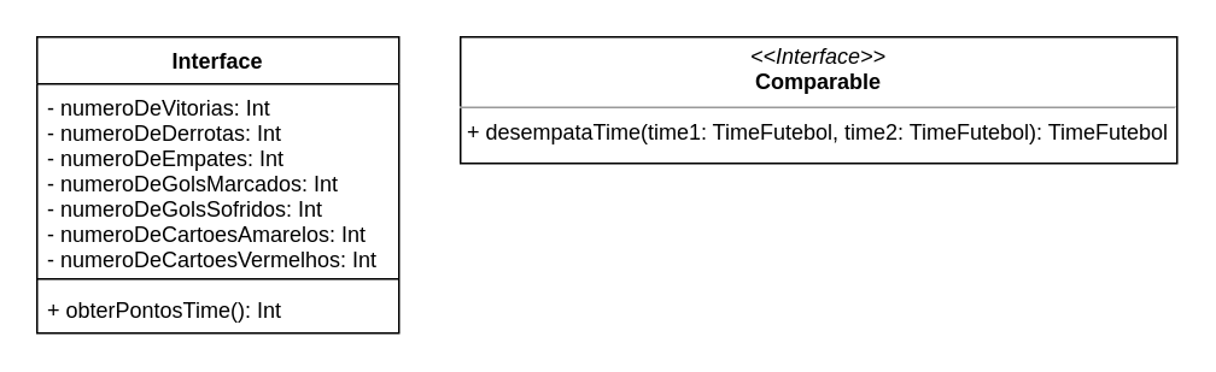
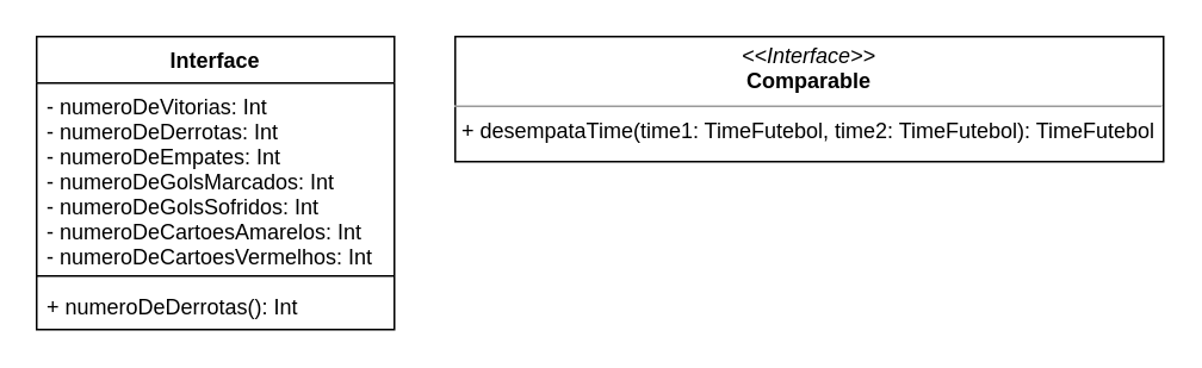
- <mxCell id="5" value="+ obterPontosTime(): Int" style="text;strokeColor=none;fillColor=none;align=left;verticalAlign=top;spacingLeft=4;spacingRight=4;overflow=hidden;rotatable=0;points=[[0,0.5],[1,0.5]];portConstraint=eastwest;" vertex="1" parent="2"><mxGeometry y="138" width="200" height="26" as="geometry" /></mxCell>
+ <mxCell id="5" value="+ numeroDeDerrotas(): Int" style="text;strokeColor=none;fillColor=none;align=left;verticalAlign=top;spacingLeft=4;spacingRight=4;overflow=hidden;rotatable=0;points=[[0,0.5],[1,0.5]];portConstraint=eastwest;" vertex="1" parent="2"><mxGeometry y="138" width="200" height="26" as="geometry" /></mxCell>
